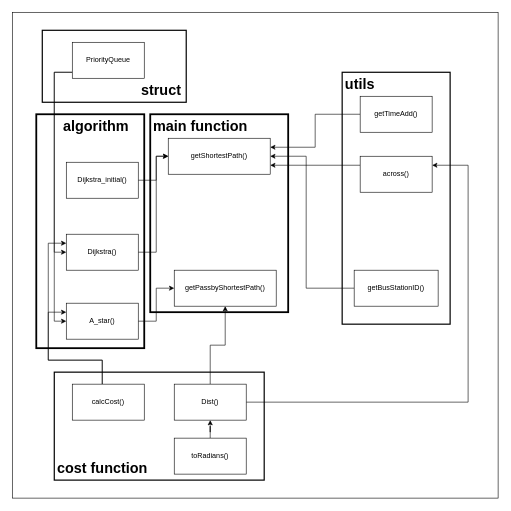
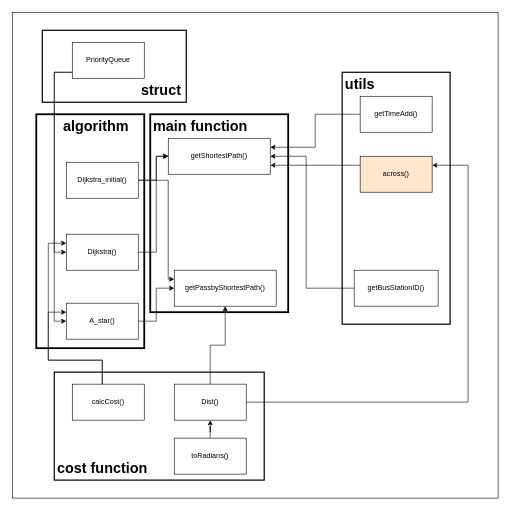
- <mxCell id="27" value="across()" style="rounded=0;whiteSpace=wrap;html=1;" vertex="1" parent="1"><mxGeometry x="600" y="260" width="120" height="60" as="geometry" /></mxCell>
+ <mxCell id="27" value="across()" style="rounded=0;whiteSpace=wrap;html=1;fillColor=#ffe6cc;" vertex="1" parent="1"><mxGeometry x="600" y="260" width="120" height="60" as="geometry" /></mxCell>
+ <mxCell id="20" style="edgeStyle=orthogonalEdgeStyle;rounded=0;orthogonalLoop=1;jettySize=auto;html=1;entryX=0;entryY=0.25;entryDx=0;entryDy=0;" edge="1" parent="1" source="21" target="33"><mxGeometry relative="1" as="geometry"><Array as="points"><mxPoint x="280" y="300" /><mxPoint x="280" y="465" /></Array></mxGeometry></mxCell>
